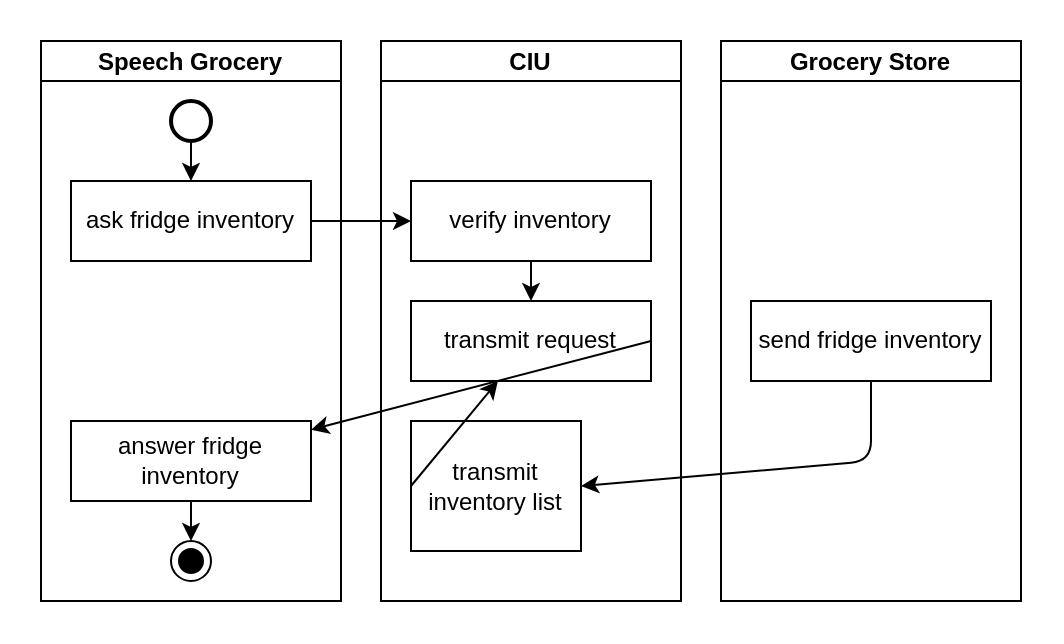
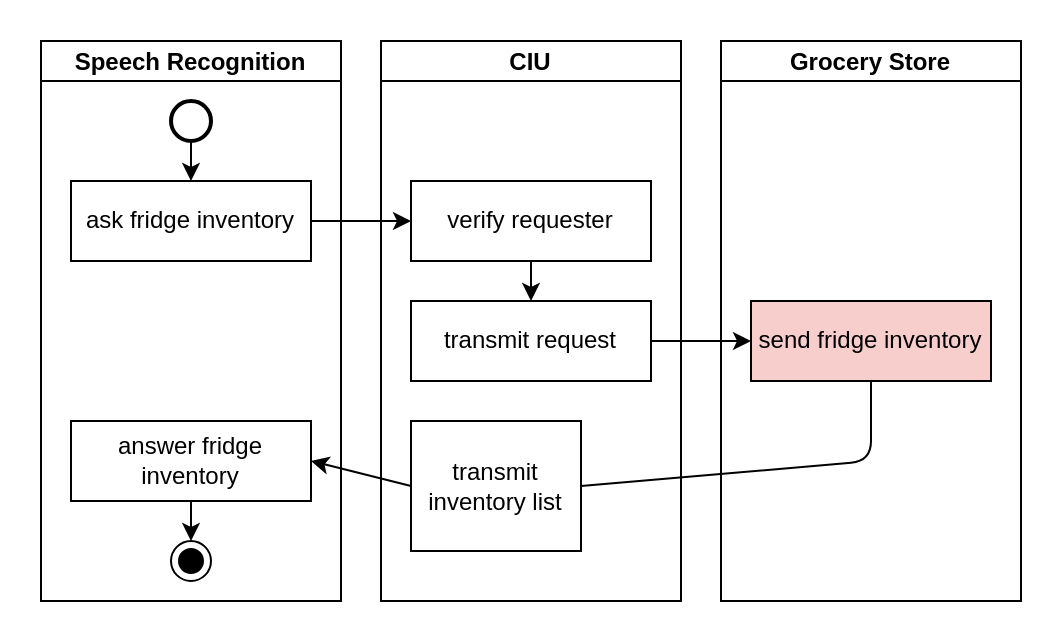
- <mxCell id="2" value="Speech Grocery" style="swimlane;startSize=20;" vertex="1" parent="1"><mxGeometry x="20" y="20" width="150" height="280" as="geometry" /></mxCell>
+ <mxCell id="2" value="Speech Recognition" style="swimlane;startSize=20;" vertex="1" parent="1"><mxGeometry x="20" y="20" width="150" height="280" as="geometry" /></mxCell>
- <mxCell id="10" value="verify inventory" style="rounded=0;whiteSpace=wrap;html=1;" vertex="1" parent="9"><mxGeometry x="15" y="70" width="120" height="40" as="geometry" /></mxCell>
+ <mxCell id="10" value="verify requester" style="rounded=0;whiteSpace=wrap;html=1;" vertex="1" parent="9"><mxGeometry x="15" y="70" width="120" height="40" as="geometry" /></mxCell>
- <mxCell id="15" value="send fridge inventory" style="rounded=0;whiteSpace=wrap;html=1;" vertex="1" parent="14"><mxGeometry x="15" y="130" width="120" height="40" as="geometry" /></mxCell>
+ <mxCell id="15" value="send fridge inventory" style="rounded=0;whiteSpace=wrap;html=1;fillColor=#f8cecc;" vertex="1" parent="14"><mxGeometry x="15" y="130" width="120" height="40" as="geometry" /></mxCell>
- <mxCell id="17" value="" style="endArrow=classic;html=1;exitX=1;exitY=0.5;exitDx=0;exitDy=0;" edge="1" parent="1" source="11" target="4"><mxGeometry width="50" height="50" relative="1" as="geometry"><mxPoint x="275" y="130" as="sourcePoint" /><mxPoint x="275" y="170" as="targetPoint" /></mxGeometry></mxCell>
+ <mxCell id="17" value="" style="endArrow=classic;html=1;entryX=0;entryY=0.5;entryDx=0;entryDy=0;exitX=1;exitY=0.5;exitDx=0;exitDy=0;" edge="1" parent="1" source="11" target="15"><mxGeometry width="50" height="50" relative="1" as="geometry"><mxPoint x="275" y="130" as="sourcePoint" /><mxPoint x="275" y="170" as="targetPoint" /></mxGeometry></mxCell>
- <mxCell id="18" value="" style="endArrow=classic;html=1;exitX=0;exitY=0.5;exitDx=0;exitDy=0;" edge="1" parent="1" source="12" target="11"><mxGeometry width="50" height="50" relative="1" as="geometry"><mxPoint x="385" y="260" as="sourcePoint" /><mxPoint x="335" y="260" as="targetPoint" /></mxGeometry></mxCell>
+ <mxCell id="18" value="" style="endArrow=classic;html=1;entryX=1;entryY=0.5;entryDx=0;entryDy=0;exitX=0;exitY=0.5;exitDx=0;exitDy=0;" edge="1" parent="1" source="12" target="4"><mxGeometry width="50" height="50" relative="1" as="geometry"><mxPoint x="385" y="260" as="sourcePoint" /><mxPoint x="335" y="260" as="targetPoint" /></mxGeometry></mxCell>
- <mxCell id="19" value="" style="endArrow=classic;html=1;entryX=1;entryY=0.5;entryDx=0;entryDy=0;" edge="1" parent="1" source="15" target="12"><mxGeometry width="50" height="50" relative="1" as="geometry"><mxPoint x="335" y="190" as="sourcePoint" /><mxPoint x="435" y="210" as="targetPoint" /><Array as="points"><mxPoint x="435" y="230" /></Array></mxGeometry></mxCell>
+ <mxCell id="19" value="" style="endArrow=none;html=1;entryX=1;entryY=0.5;entryDx=0;entryDy=0;" edge="1" parent="1" source="15" target="12"><mxGeometry width="50" height="50" relative="1" as="geometry"><mxPoint x="335" y="190" as="sourcePoint" /><mxPoint x="435" y="210" as="targetPoint" /><Array as="points"><mxPoint x="435" y="230" /></Array></mxGeometry></mxCell>
